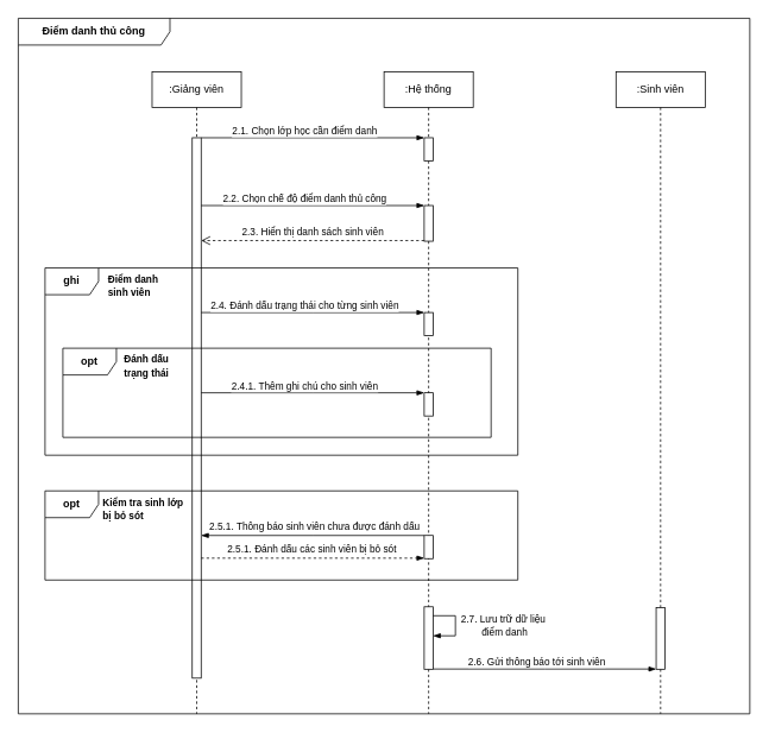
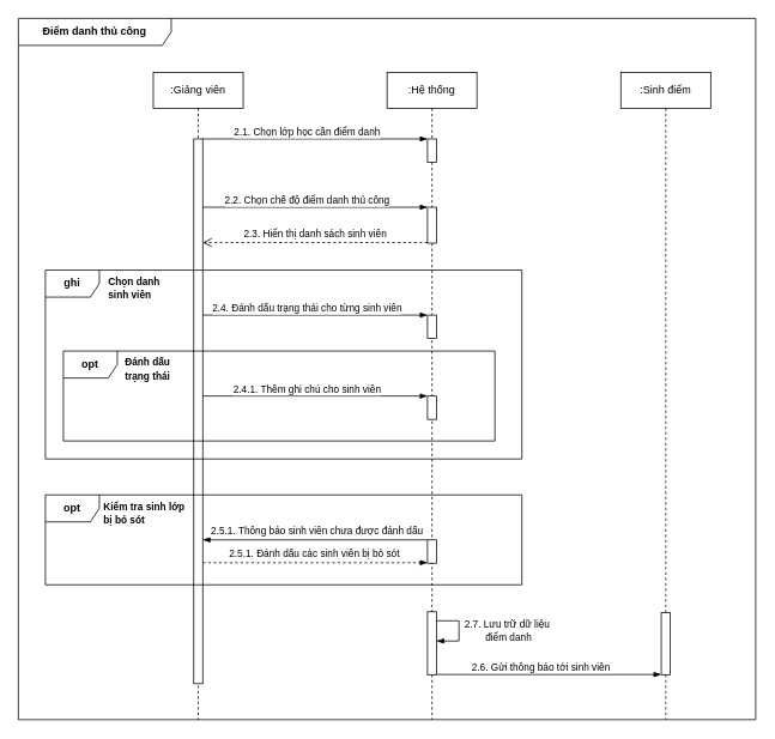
- <mxCell id="33" value=":Sinh viên" style="shape=umlLifeline;perimeter=lifelinePerimeter;whiteSpace=wrap;html=1;container=1;dropTarget=0;collapsible=0;recursiveResize=0;outlineConnect=0;portConstraint=eastwest;newEdgeStyle={&quot;curved&quot;:0,&quot;rounded&quot;:0};" vertex="1" parent="1"><mxGeometry x="690" y="80" width="100" height="720" as="geometry" /></mxCell>
+ <mxCell id="33" value=":Sinh điểm" style="shape=umlLifeline;perimeter=lifelinePerimeter;whiteSpace=wrap;html=1;container=1;dropTarget=0;collapsible=0;recursiveResize=0;outlineConnect=0;portConstraint=eastwest;newEdgeStyle={&quot;curved&quot;:0,&quot;rounded&quot;:0};" vertex="1" parent="1"><mxGeometry x="690" y="80" width="100" height="720" as="geometry" /></mxCell>
- <mxCell id="22" value="&lt;span style=&quot;font-size: 11px;&quot;&gt;&lt;b&gt;Điểm danh&amp;nbsp;&lt;/b&gt;&lt;/span&gt;&lt;div style=&quot;text-align: left;&quot;&gt;&lt;span style=&quot;font-size: 11px;&quot;&gt;&lt;b&gt;sinh viên&lt;/b&gt;&lt;/span&gt;&lt;/div&gt;" style="text;html=1;align=center;verticalAlign=middle;resizable=0;points=[];autosize=1;strokeColor=none;fillColor=none;" vertex="1" parent="1"><mxGeometry x="110" y="300" width="80" height="40" as="geometry" /></mxCell>
+ <mxCell id="22" value="&lt;span style=&quot;font-size: 11px;&quot;&gt;&lt;b&gt;Chọn danh&amp;nbsp;&lt;/b&gt;&lt;/span&gt;&lt;div style=&quot;text-align: left;&quot;&gt;&lt;span style=&quot;font-size: 11px;&quot;&gt;&lt;b&gt;sinh viên&lt;/b&gt;&lt;/span&gt;&lt;/div&gt;" style="text;html=1;align=center;verticalAlign=middle;resizable=0;points=[];autosize=1;strokeColor=none;fillColor=none;" vertex="1" parent="1"><mxGeometry x="110" y="300" width="80" height="40" as="geometry" /></mxCell>
